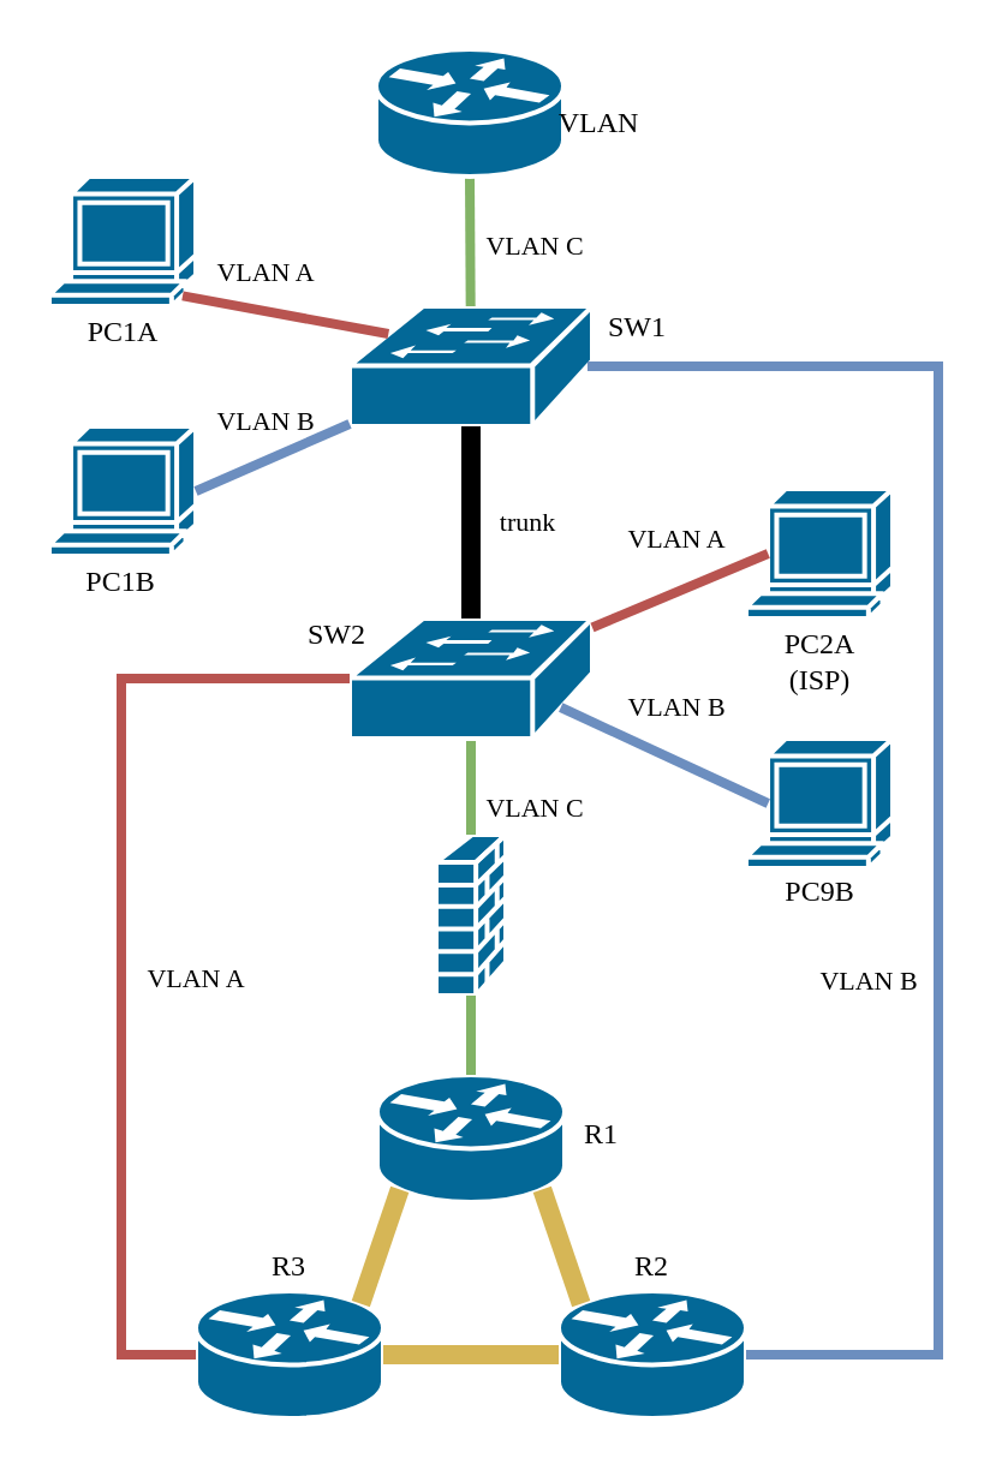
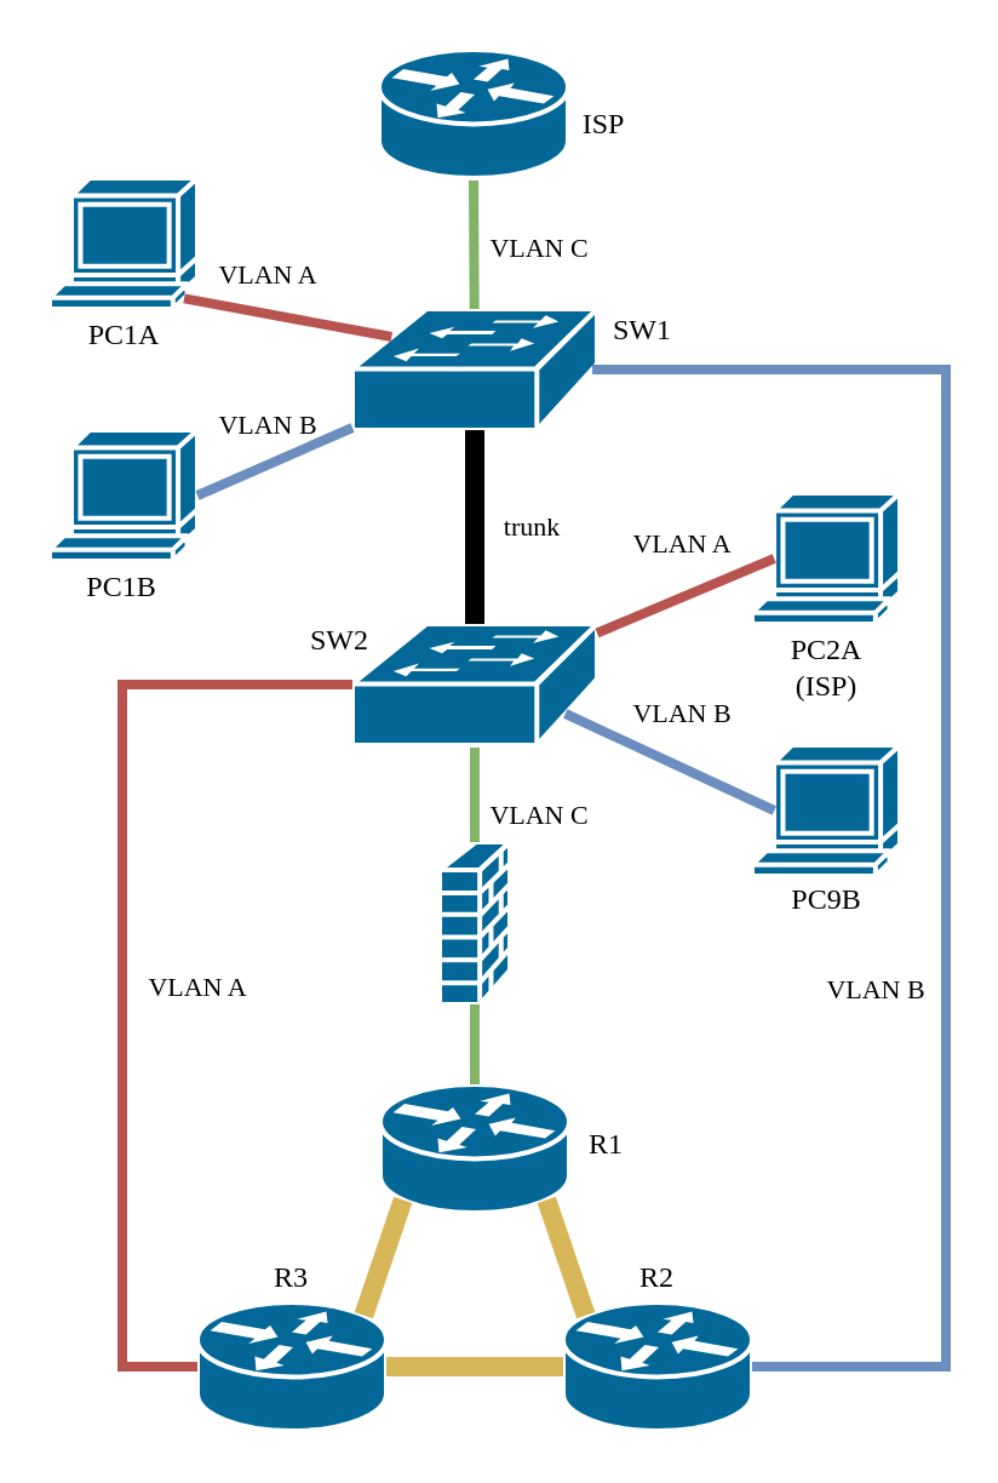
- <mxCell id="35" value="&lt;p style=&quot;line-height: 120%;&quot;&gt;&lt;/p&gt;&lt;div&gt;VLAN&lt;/div&gt;" style="text;html=1;align=center;verticalAlign=middle;whiteSpace=wrap;rounded=0;fontFamily=Iosevka NF;" parent="1" vertex="1"><mxGeometry x="219" y="30" width="60" height="30" as="geometry" /></mxCell>
+ <mxCell id="35" value="&lt;p style=&quot;line-height: 120%;&quot;&gt;&lt;/p&gt;&lt;div&gt;ISP&lt;/div&gt;" style="text;html=1;align=center;verticalAlign=middle;whiteSpace=wrap;rounded=0;fontFamily=Iosevka NF;" parent="1" vertex="1"><mxGeometry x="219" y="30" width="60" height="30" as="geometry" /></mxCell>
